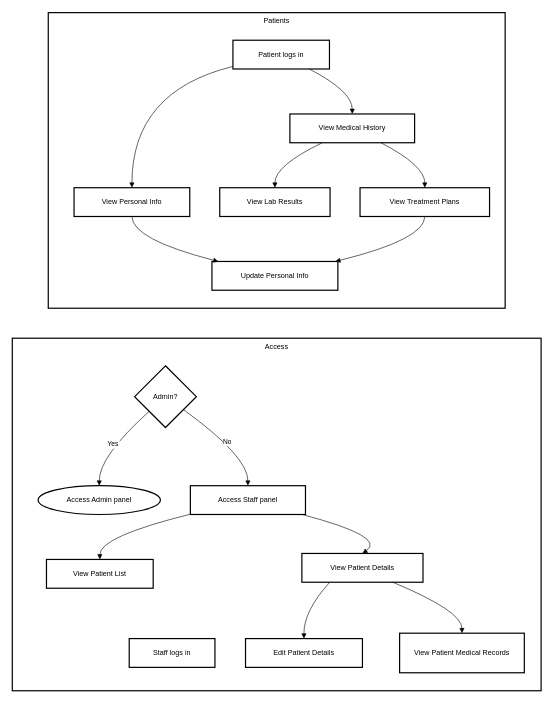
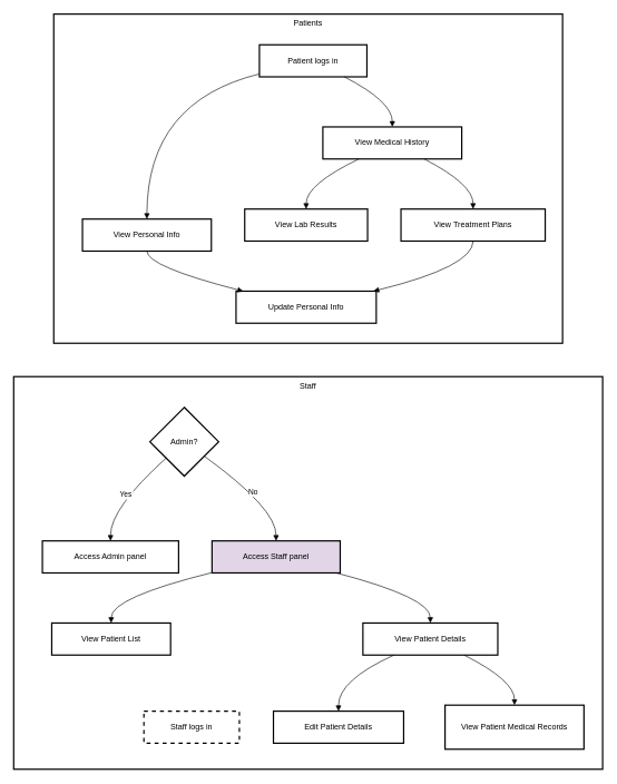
- <mxCell id="4" value="View Personal Info" style="whiteSpace=wrap;strokeWidth=2;" vertex="1" parent="2"><mxGeometry x="43" y="292" width="193" height="48" as="geometry" /></mxCell>
+ <mxCell id="4" value="View Personal Info" style="whiteSpace=wrap;strokeWidth=2;" vertex="1" parent="2"><mxGeometry x="43" y="307" width="193" height="48" as="geometry" /></mxCell>
- <mxCell id="15" value="Access" style="whiteSpace=wrap;strokeWidth=2;verticalAlign=top;" vertex="1" parent="1"><mxGeometry x="20" y="563" width="882" height="588" as="geometry" /></mxCell>
+ <mxCell id="15" value="Staff" style="whiteSpace=wrap;strokeWidth=2;verticalAlign=top;" vertex="1" parent="1"><mxGeometry x="20" y="563" width="882" height="588" as="geometry" /></mxCell>
- <mxCell id="18" value="Access Admin panel" style="ellipse;whiteSpace=wrap;strokeWidth=2;" vertex="1" parent="15"><mxGeometry x="43" y="246" width="204" height="48" as="geometry" /></mxCell>
+ <mxCell id="18" value="Access Admin panel" style="whiteSpace=wrap;strokeWidth=2;" vertex="1" parent="15"><mxGeometry x="43" y="246" width="204" height="48" as="geometry" /></mxCell>
- <mxCell id="19" value="Access Staff panel" style="whiteSpace=wrap;strokeWidth=2;" vertex="1" parent="15"><mxGeometry x="297" y="246" width="192" height="48" as="geometry" /></mxCell>
+ <mxCell id="19" value="Access Staff panel" style="whiteSpace=wrap;strokeWidth=2;fillColor=#e1d5e7;" vertex="1" parent="15"><mxGeometry x="297" y="246" width="192" height="48" as="geometry" /></mxCell>
- <mxCell id="21" value="View Patient Details" style="whiteSpace=wrap;strokeWidth=2;" vertex="1" parent="15"><mxGeometry x="483" y="359" width="202" height="48" as="geometry" /></mxCell>
+ <mxCell id="21" value="View Patient Details" style="whiteSpace=wrap;strokeWidth=2;" vertex="1" parent="15"><mxGeometry x="523" y="369" width="202" height="48" as="geometry" /></mxCell>
- <mxCell id="16" value="Staff logs in" style="whiteSpace=wrap;strokeWidth=2;" vertex="1" parent="15"><mxGeometry x="195" y="501" width="143" height="48" as="geometry" /></mxCell>
+ <mxCell id="16" value="Staff logs in" style="whiteSpace=wrap;strokeWidth=2;dashed=1;" vertex="1" parent="15"><mxGeometry x="195" y="501" width="143" height="48" as="geometry" /></mxCell>
